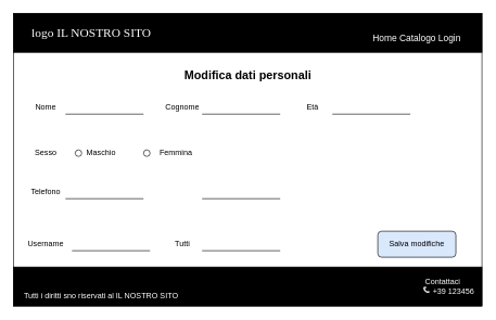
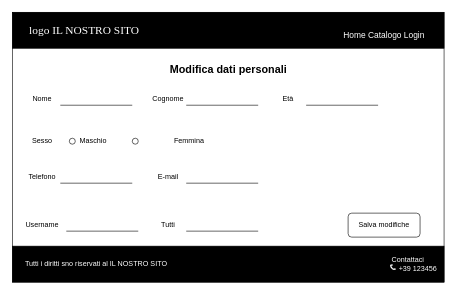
- <mxCell id="24" value="Femmina" style="text;html=1;strokeColor=none;fillColor=none;align=center;verticalAlign=middle;whiteSpace=wrap;rounded=0;" vertex="1" parent="1"><mxGeometry x="240" y="220" width="60" height="30" as="geometry" /></mxCell>
+ <mxCell id="24" value="Femmina" style="text;html=1;strokeColor=none;fillColor=none;align=center;verticalAlign=middle;whiteSpace=wrap;rounded=0;" vertex="1" parent="1"><mxGeometry x="285" y="220" width="60" height="30" as="geometry" /></mxCell>
+ <mxCell id="17" value="E-mail" style="text;html=1;strokeColor=none;fillColor=none;align=center;verticalAlign=middle;whiteSpace=wrap;rounded=0;" vertex="1" parent="1"><mxGeometry x="250" y="280" width="60" height="30" as="geometry" /></mxCell>
- <mxCell id="31" value="Salva modifiche" style="rounded=1;whiteSpace=wrap;html=1;fillColor=#dae8fc;" vertex="1" parent="1"><mxGeometry x="580" y="355" width="120" height="40" as="geometry" /></mxCell>
+ <mxCell id="31" value="Salva modifiche" style="rounded=1;whiteSpace=wrap;html=1;" vertex="1" parent="1"><mxGeometry x="580" y="355" width="120" height="40" as="geometry" /></mxCell>
- <mxCell id="7" value="Tutti i diritti sno riservati al IL NOSTRO SITO" style="text;html=1;strokeColor=none;fillColor=none;align=center;verticalAlign=middle;whiteSpace=wrap;rounded=0;fontColor=#FFFFFF;" vertex="1" parent="1"><mxGeometry x="20" y="440" width="270" height="30" as="geometry" /></mxCell>
+ <mxCell id="7" value="Tutti i diritti sno riservati al IL NOSTRO SITO" style="text;html=1;strokeColor=none;fillColor=none;align=center;verticalAlign=middle;whiteSpace=wrap;rounded=0;fontColor=#FFFFFF;" vertex="1" parent="1"><mxGeometry x="25" y="425" width="270" height="30" as="geometry" /></mxCell>
